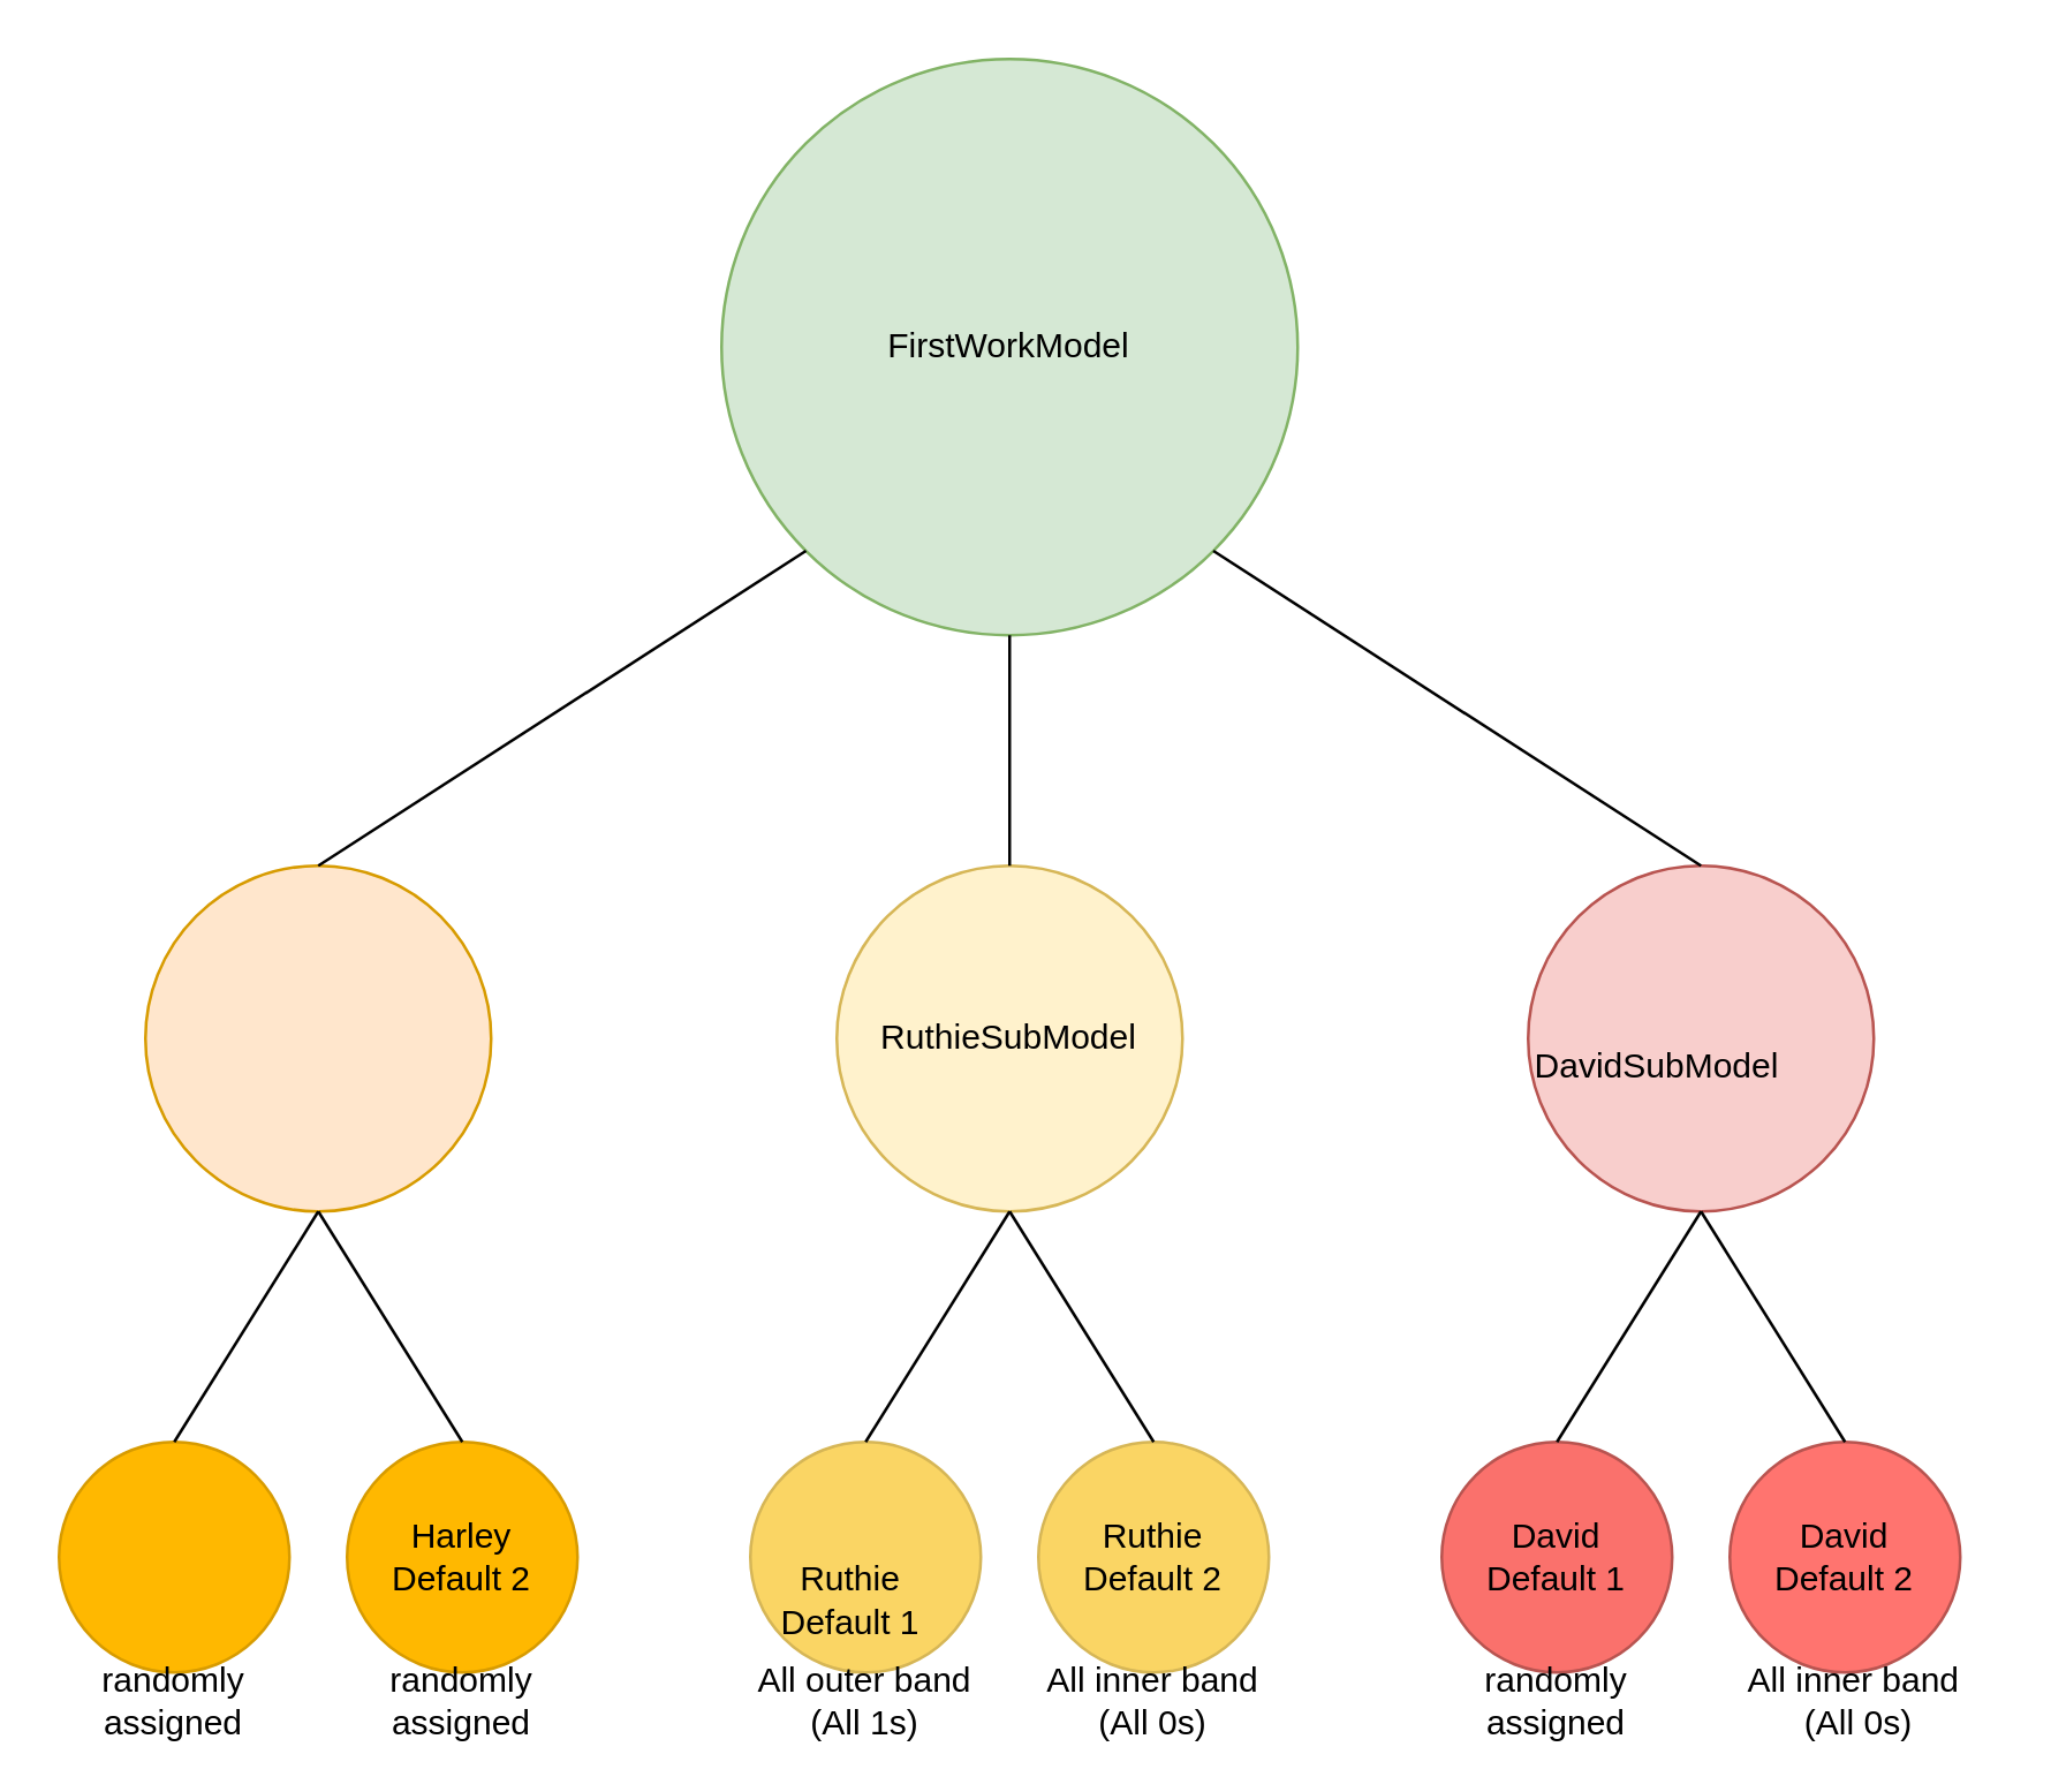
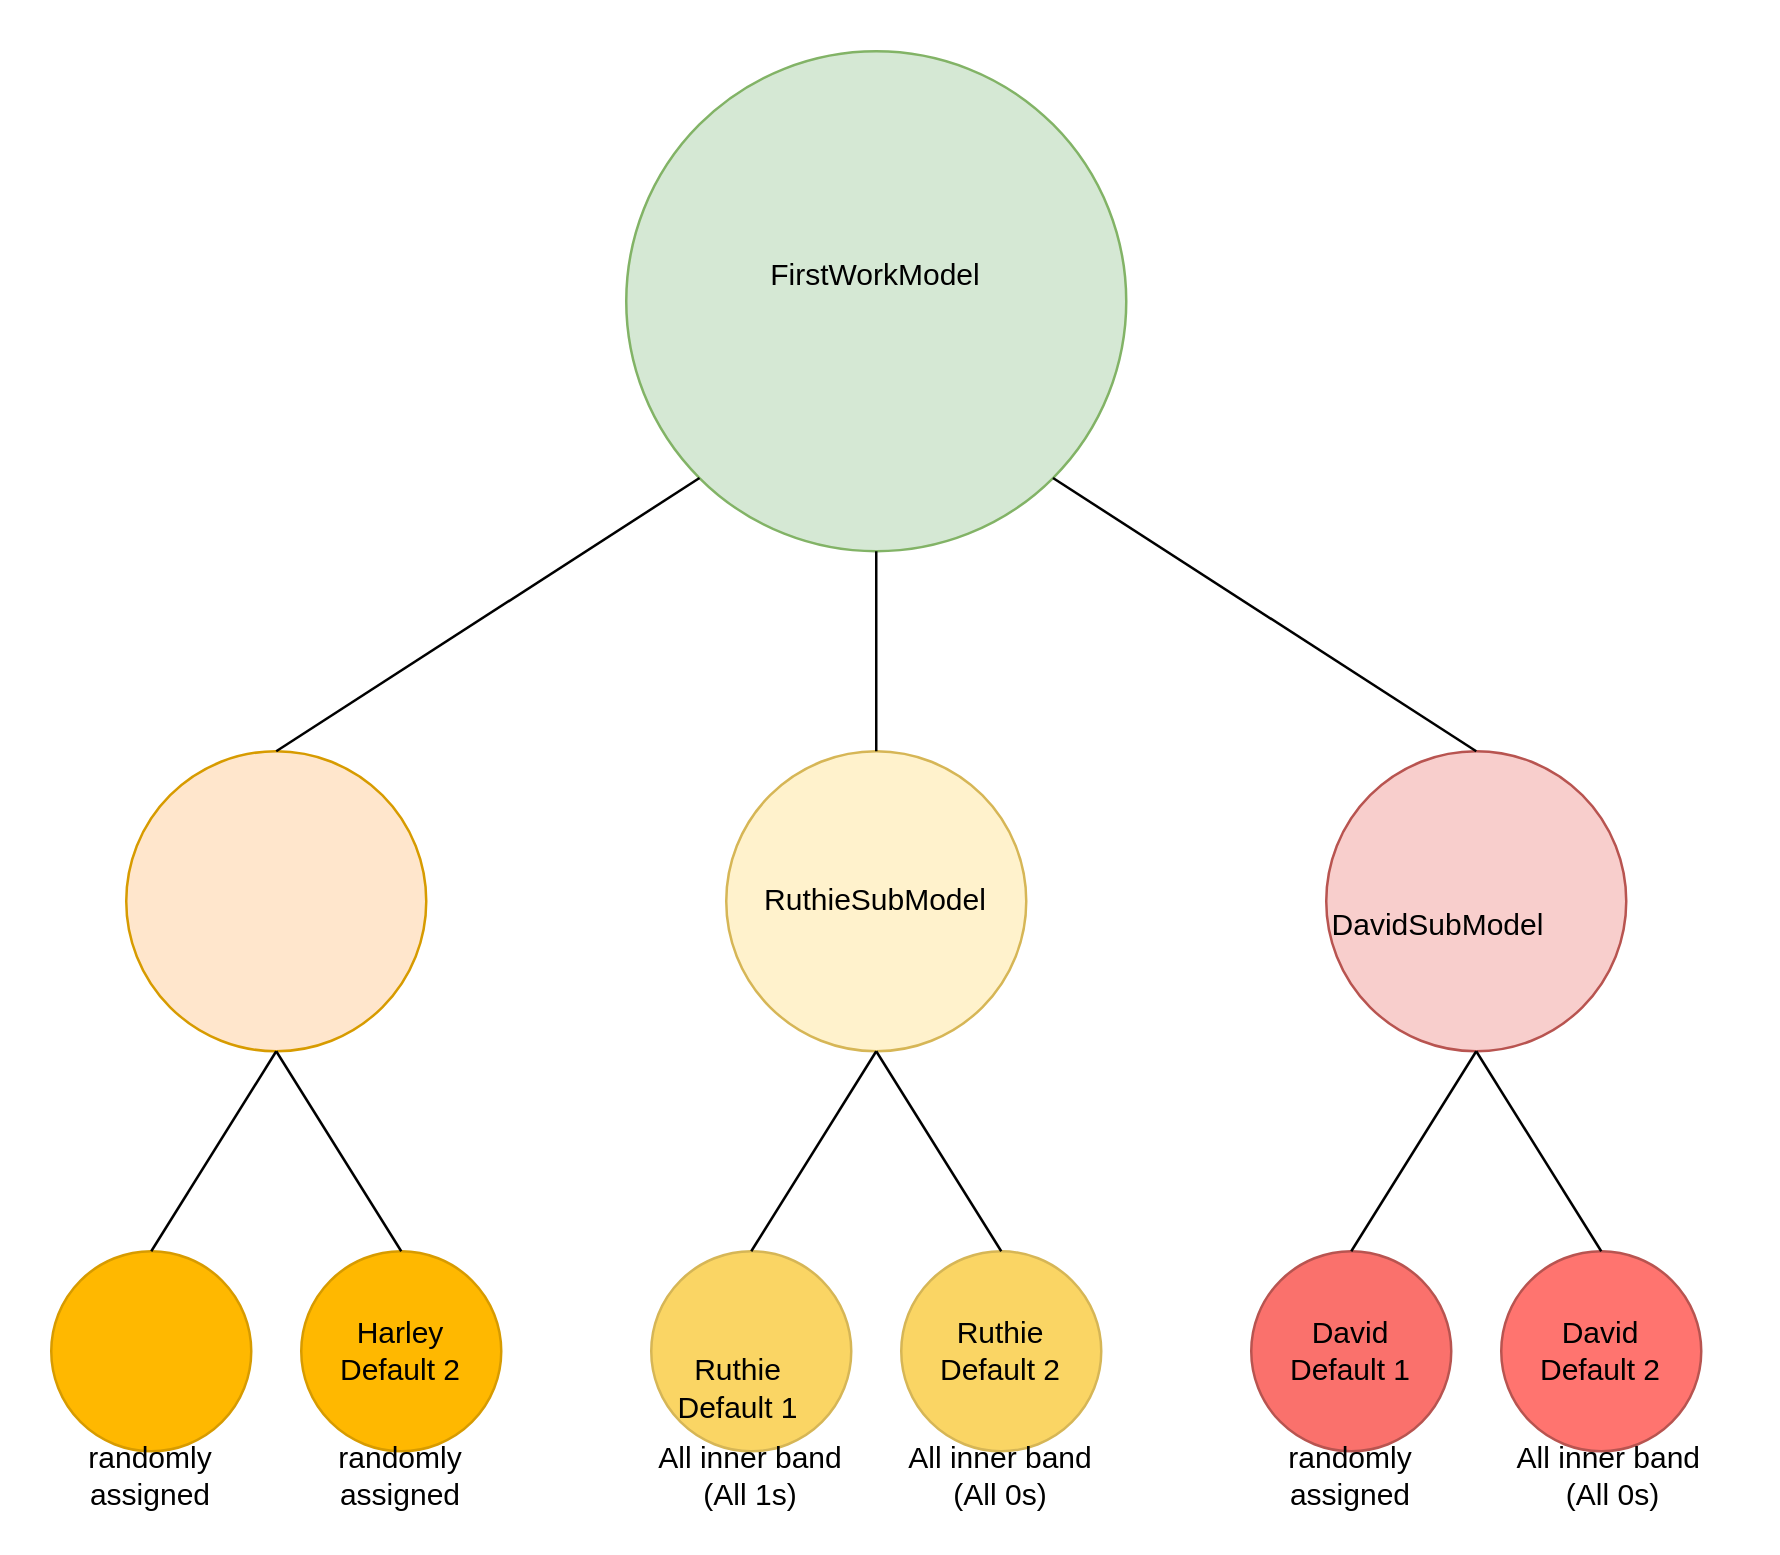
- <mxCell id="12" value="FirstWorkModel" style="text;html=1;strokeColor=none;fillColor=none;align=center;verticalAlign=middle;whiteSpace=wrap;rounded=0;" parent="1" vertex="1"><mxGeometry x="295" y="110" width="110" height="20" as="geometry" /></mxCell>
+ <mxCell id="12" value="FirstWorkModel" style="text;html=1;strokeColor=none;fillColor=none;align=center;verticalAlign=middle;whiteSpace=wrap;rounded=0;" parent="1" vertex="1"><mxGeometry x="295" y="100" width="110" height="20" as="geometry" /></mxCell>
- <mxCell id="33" value="All outer band&lt;br&gt;(All 1s)" style="text;html=1;strokeColor=none;fillColor=none;align=center;verticalAlign=middle;whiteSpace=wrap;rounded=0;" parent="1" vertex="1"><mxGeometry x="260" y="580" width="80" height="20" as="geometry" /></mxCell>
+ <mxCell id="33" value="All inner band&lt;br&gt;(All 1s)" style="text;html=1;strokeColor=none;fillColor=none;align=center;verticalAlign=middle;whiteSpace=wrap;rounded=0;" parent="1" vertex="1"><mxGeometry x="260" y="580" width="80" height="20" as="geometry" /></mxCell>
